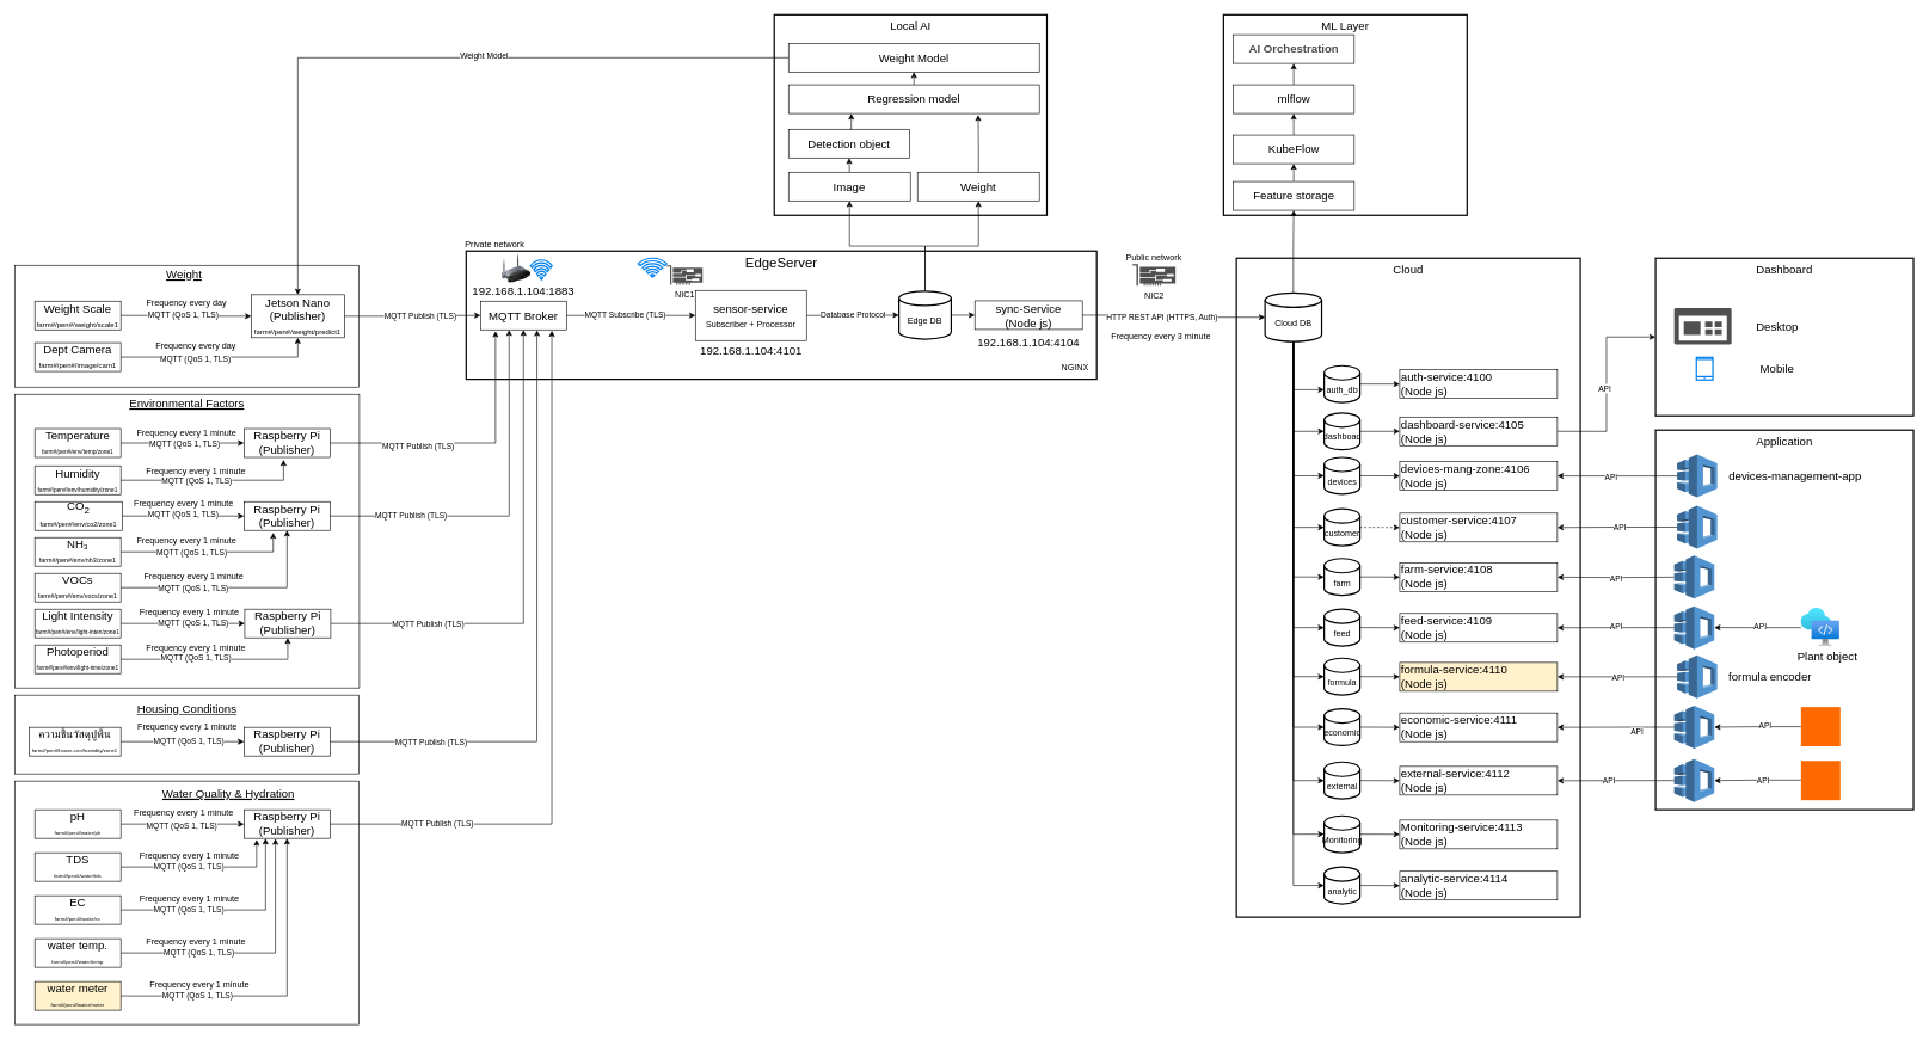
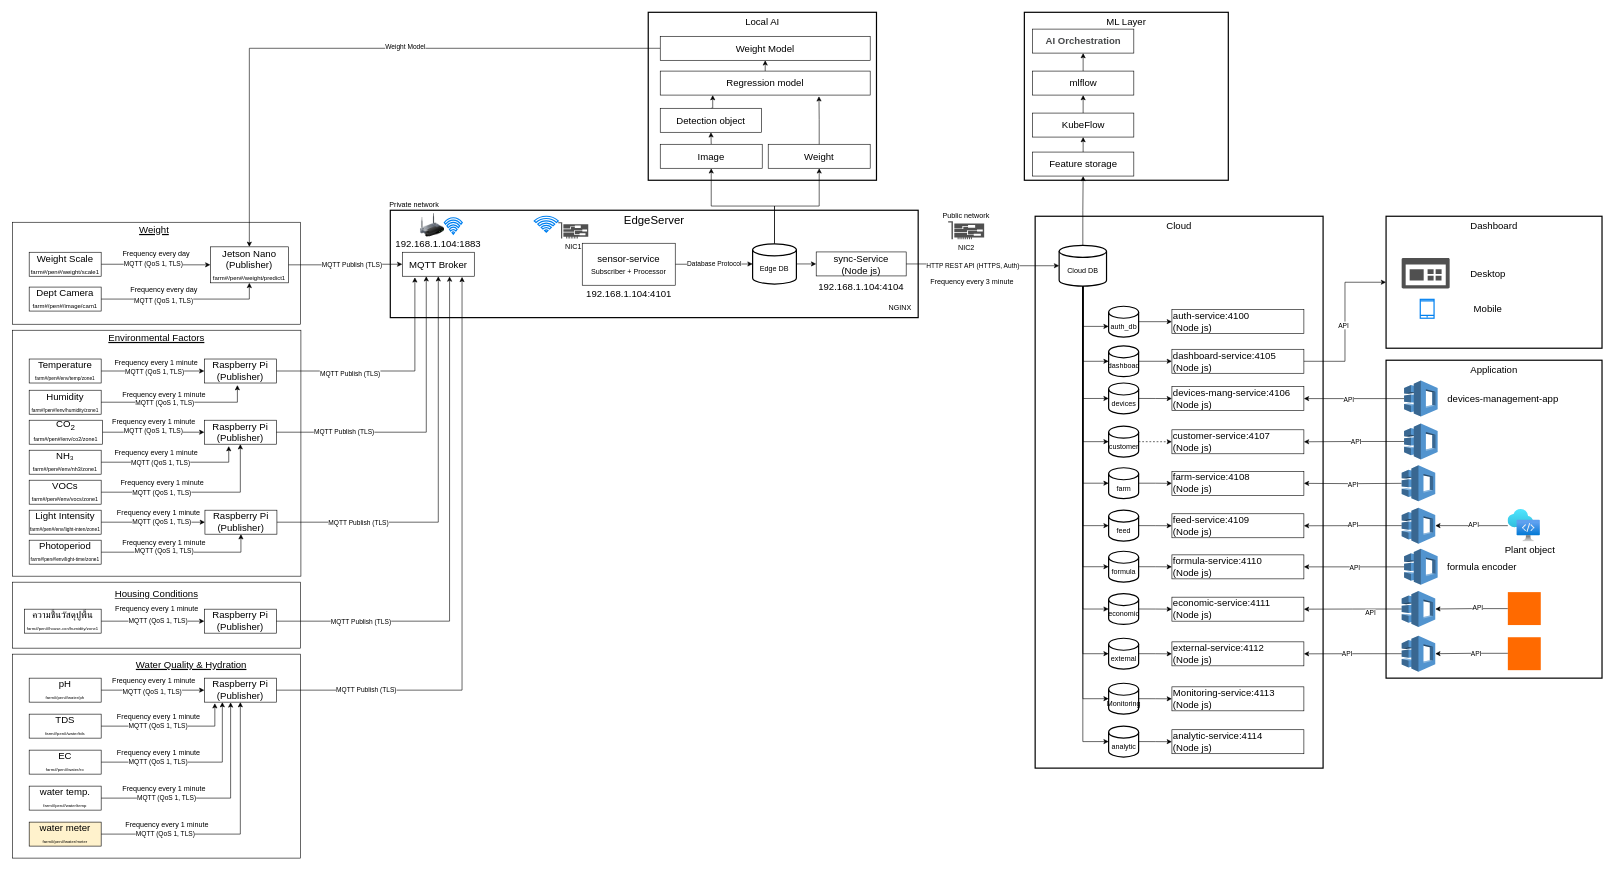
- <mxCell id="86" value="" style="edgeStyle=orthogonalEdgeStyle;rounded=0;orthogonalLoop=1;jettySize=auto;html=1;exitX=1;exitY=0.5;exitDx=0;exitDy=0;" edge="1" parent="1" source="20" target="22"><mxGeometry relative="1" as="geometry"><mxPoint x="790" y="440" as="sourcePoint" /><mxPoint x="892" y="440" as="targetPoint" /></mxGeometry></mxCell>
- <mxCell id="87" value="MQTT Subscribe (TLS)" style="edgeLabel;html=1;align=center;verticalAlign=middle;resizable=0;points=[];" connectable="0" vertex="1" parent="86"><mxGeometry x="-0.101" y="2" relative="1" as="geometry"><mxPoint as="offset" /></mxGeometry></mxCell>
- <mxCell id="128" value="devices-mang-zone:4106&lt;br&gt;&lt;div&gt;(Node js)&lt;/div&gt;" style="rounded=0;whiteSpace=wrap;html=1;fontSize=16;align=left;" vertex="1" parent="1"><mxGeometry x="1953" y="644" width="220" height="40" as="geometry" /></mxCell>
+ <mxCell id="128" value="devices-mang-service:4106&lt;br&gt;&lt;div&gt;(Node js)&lt;/div&gt;" style="rounded=0;whiteSpace=wrap;html=1;fontSize=16;align=left;" vertex="1" parent="1"><mxGeometry x="1953" y="644" width="220" height="40" as="geometry" /></mxCell>
- <mxCell id="144" value="formula-service:4110&lt;br&gt;&lt;div&gt;(Node js)&lt;/div&gt;" style="rounded=0;whiteSpace=wrap;html=1;fontSize=16;align=left;fillColor=#fff2cc;" vertex="1" parent="1"><mxGeometry x="1953" y="924.5" width="220" height="40" as="geometry" /></mxCell>
+ <mxCell id="144" value="formula-service:4110&lt;br&gt;&lt;div&gt;(Node js)&lt;/div&gt;" style="rounded=0;whiteSpace=wrap;html=1;fontSize=16;align=left;" vertex="1" parent="1"><mxGeometry x="1953" y="924.5" width="220" height="40" as="geometry" /></mxCell>
